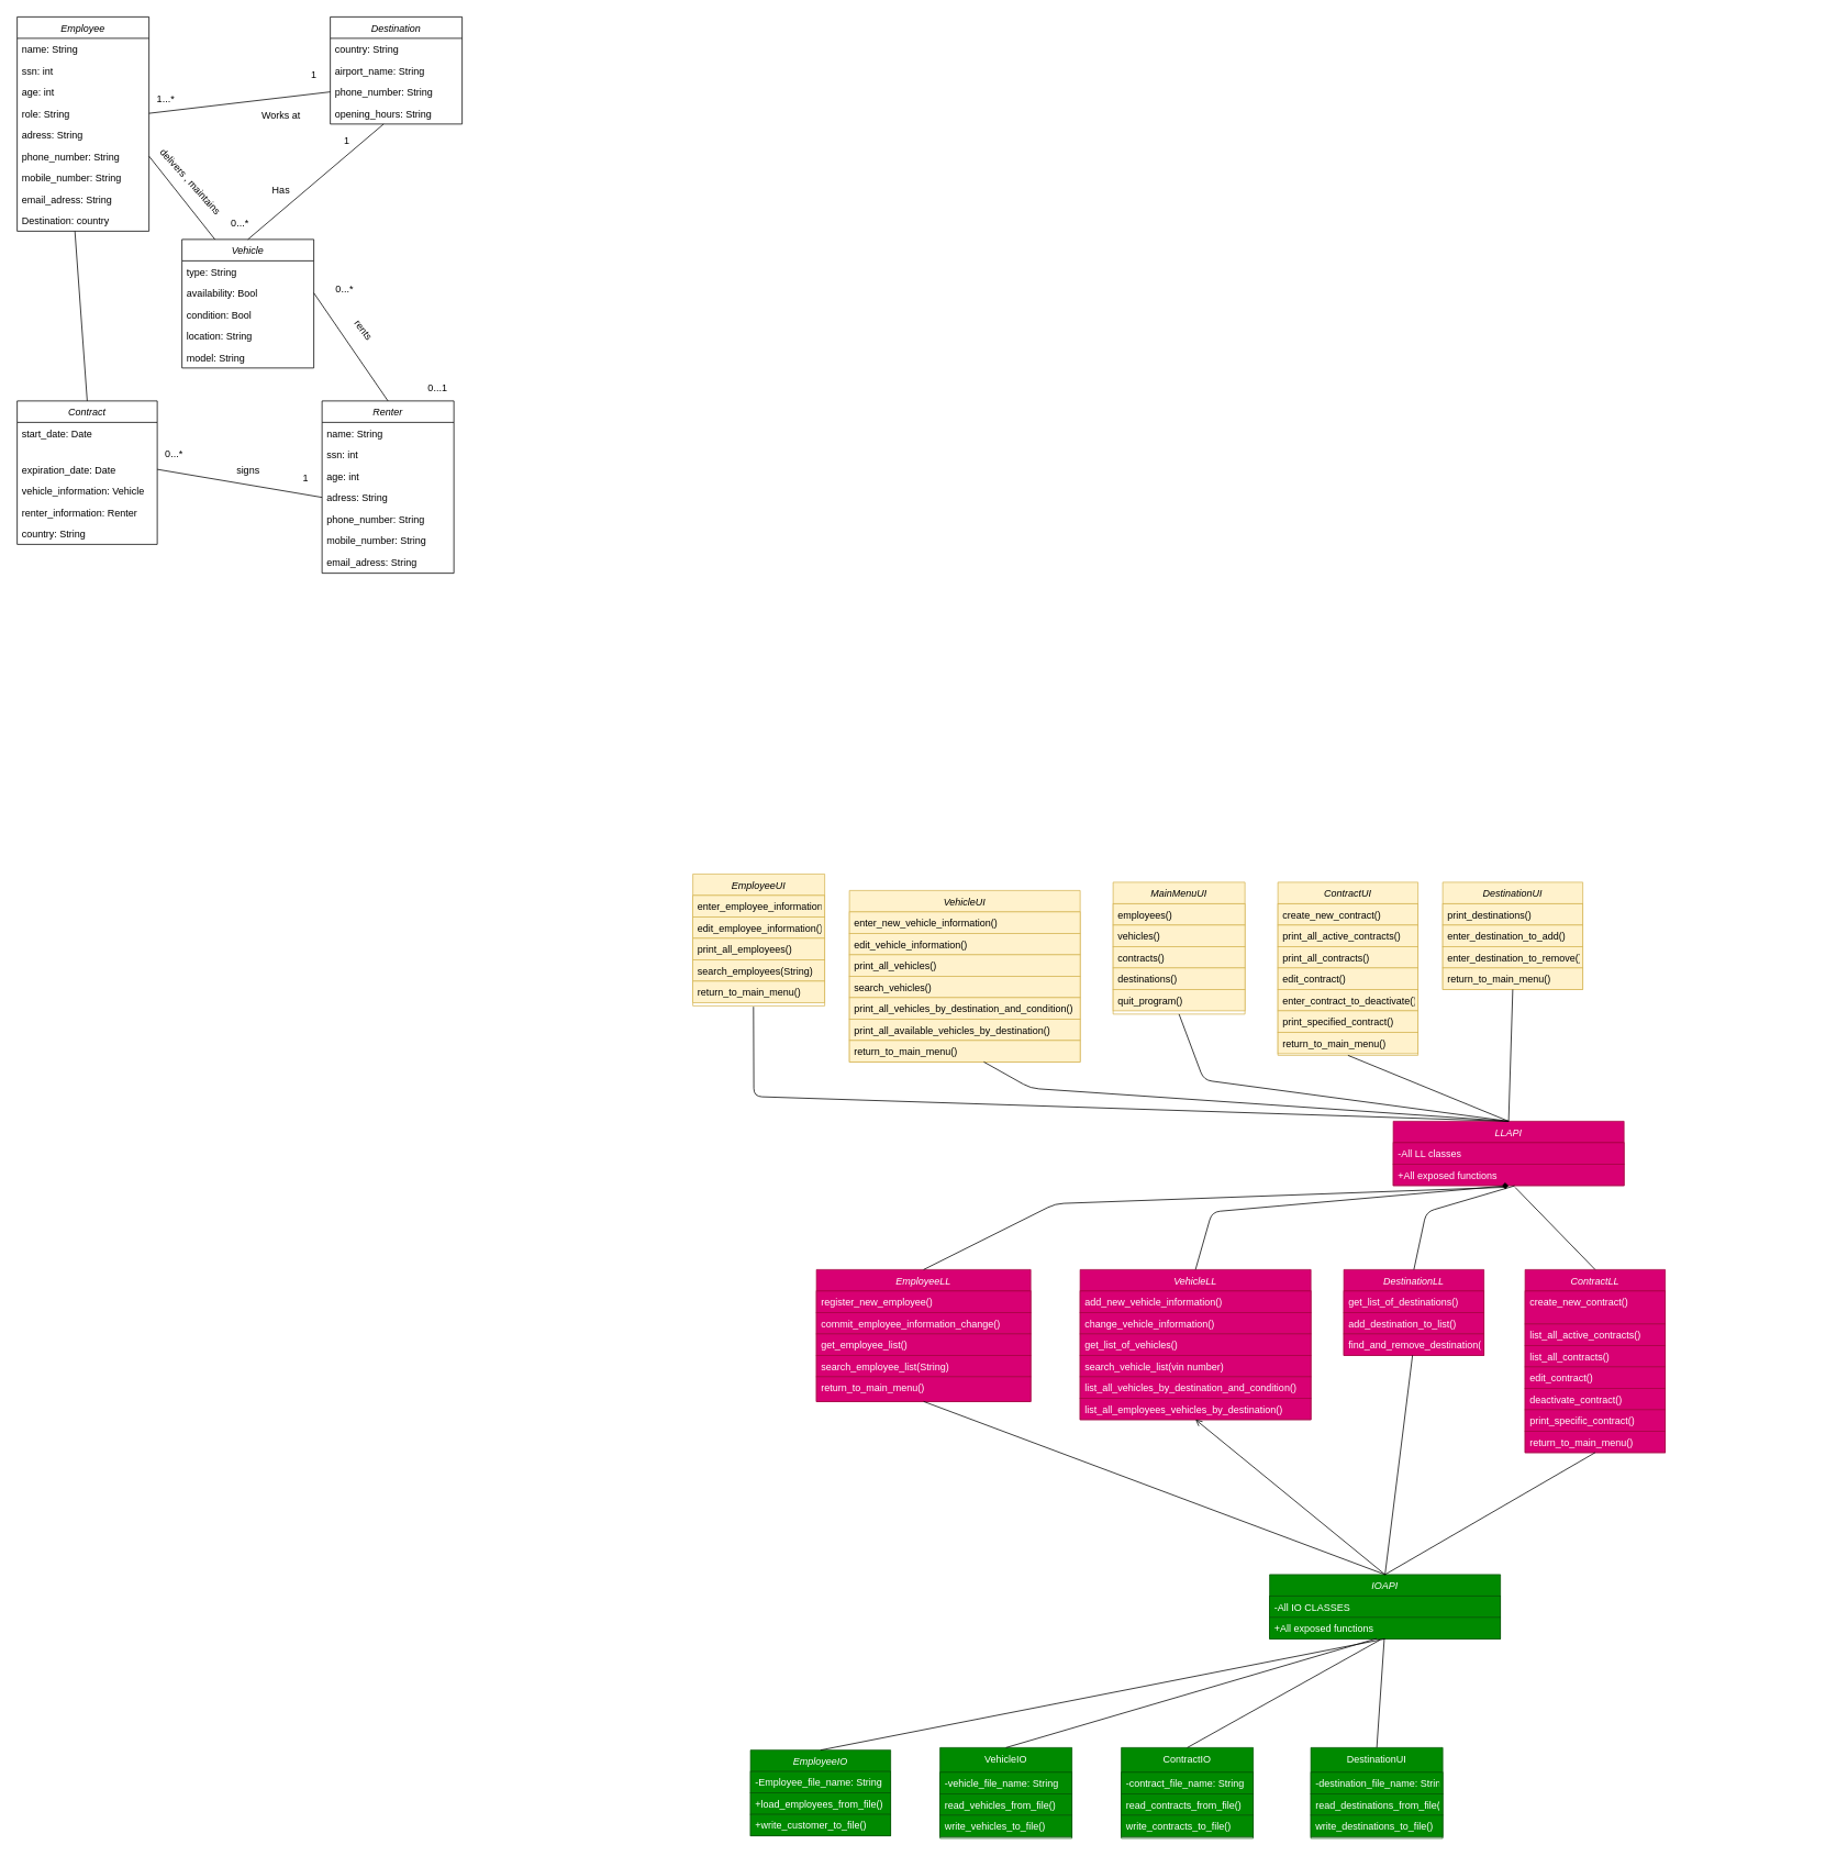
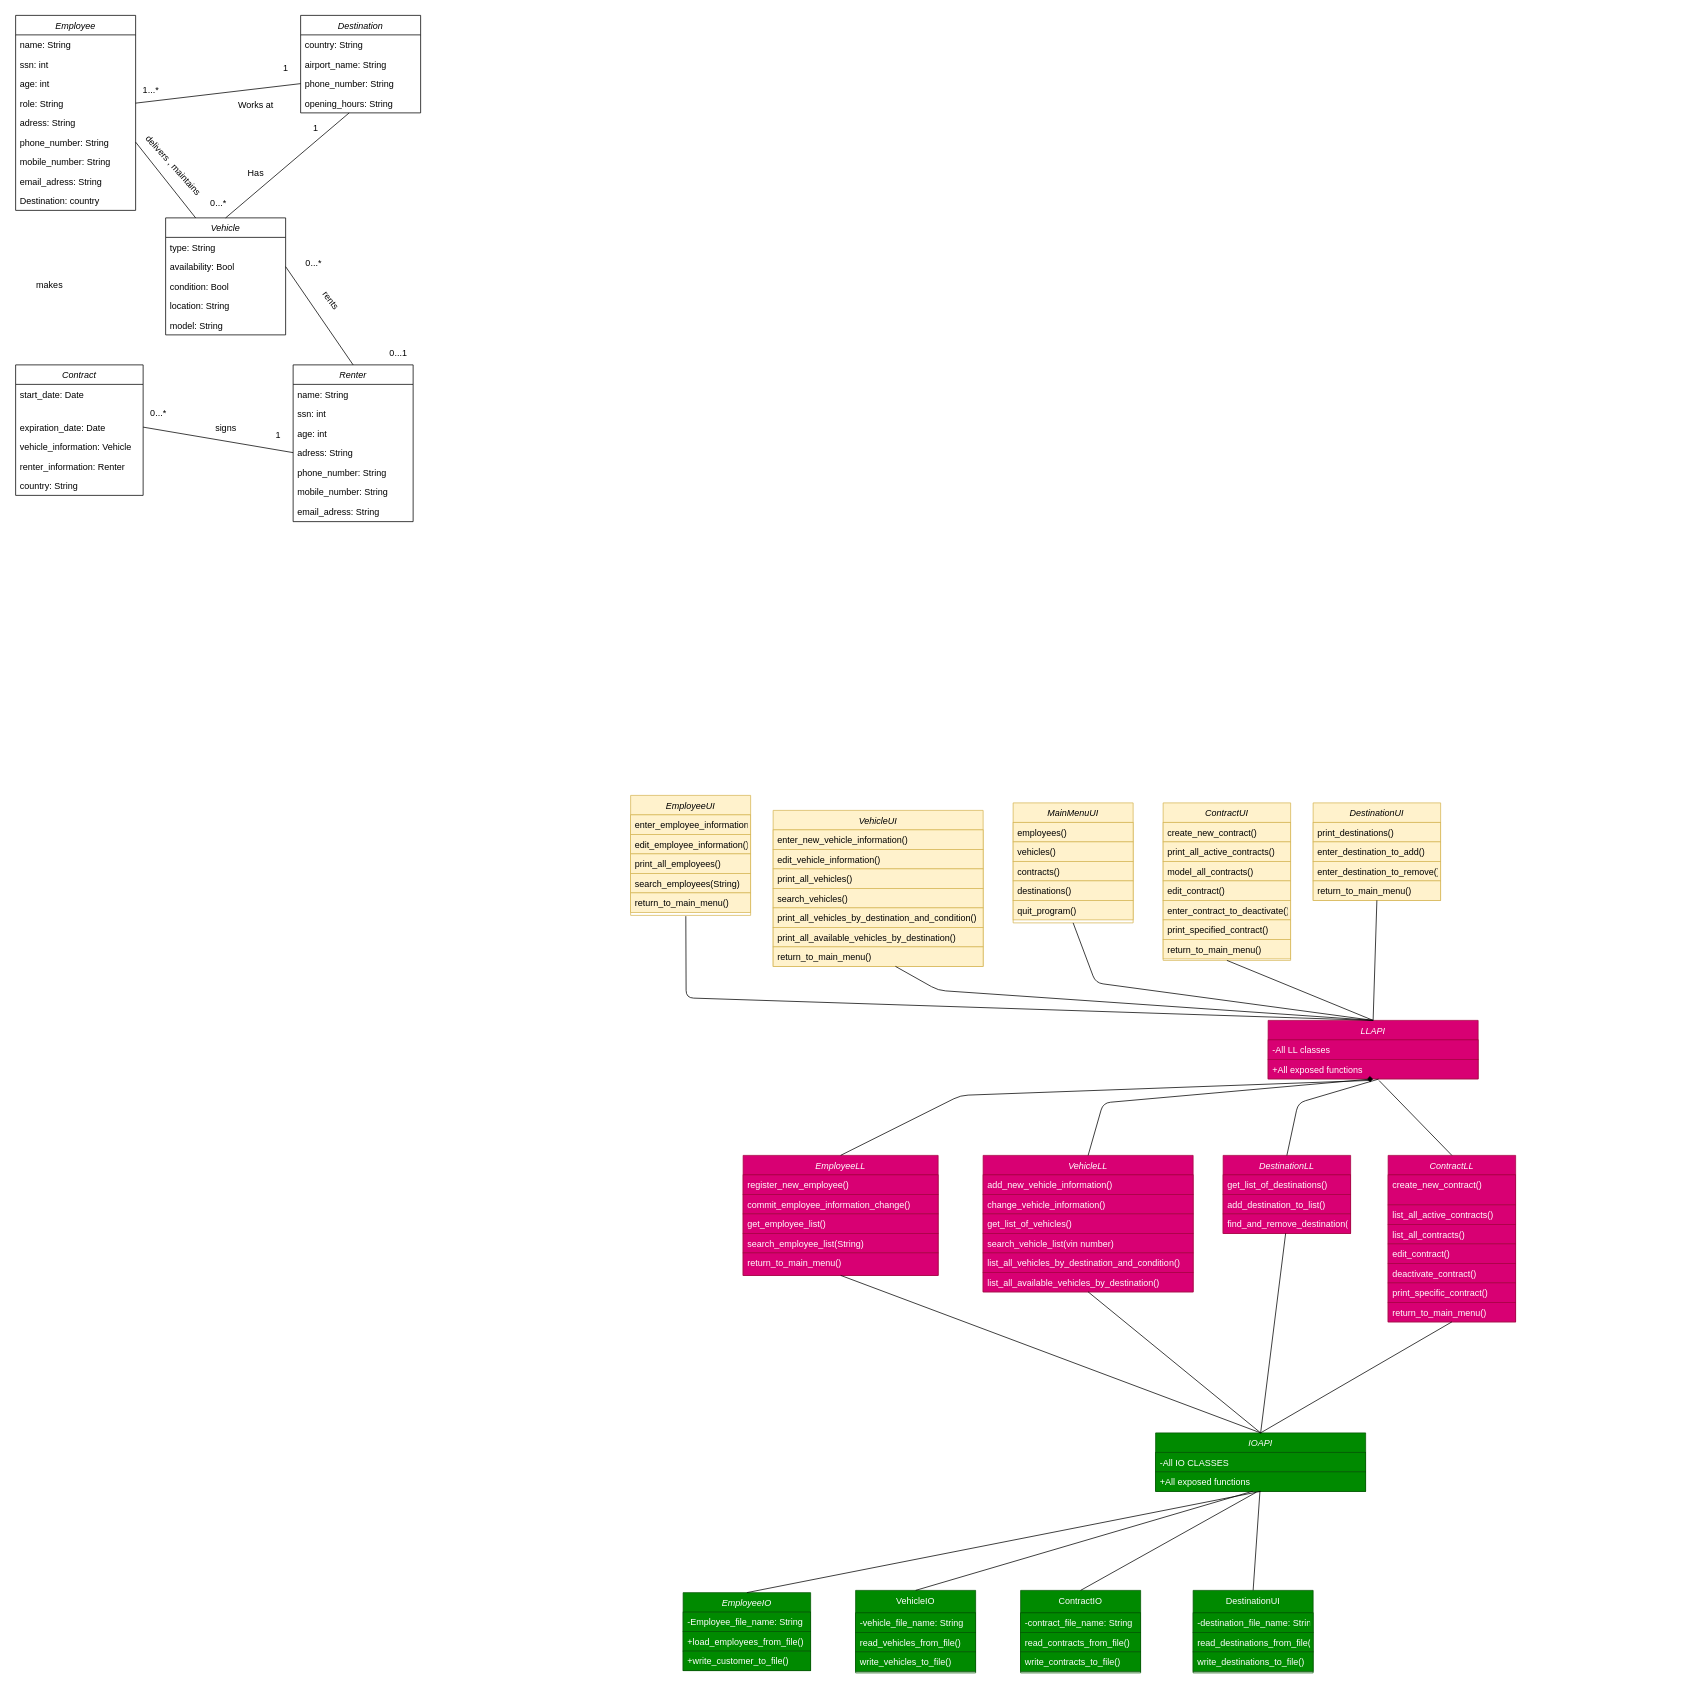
+ <mxCell id="145" value="makes" style="text;html=1;align=center;verticalAlign=middle;resizable=0;points=[];autosize=1;" vertex="1" parent="1"><mxGeometry x="40" y="370" width="50" height="20" as="geometry" /></mxCell>
- <mxCell id="139" value="" style="endArrow=none;html=1;entryX=0.5;entryY=0;entryDx=0;entryDy=0;exitX=0.438;exitY=1;exitDx=0;exitDy=0;exitPerimeter=0;" edge="1" parent="1" source="81" target="87"><mxGeometry width="50" height="50" relative="1" as="geometry"><mxPoint x="240" y="300" as="sourcePoint" /><mxPoint x="20" y="310" as="targetPoint" /></mxGeometry></mxCell>
- <mxCell id="17" value="print_all_contracts()" style="text;align=left;verticalAlign=top;spacingLeft=4;spacingRight=4;overflow=hidden;rotatable=0;points=[[0,0.5],[1,0.5]];portConstraint=eastwest;fillColor=#fff2cc;strokeColor=#d6b656;" parent="14" vertex="1"><mxGeometry y="78" width="170" height="26" as="geometry" /></mxCell>
+ <mxCell id="17" value="model_all_contracts()" style="text;align=left;verticalAlign=top;spacingLeft=4;spacingRight=4;overflow=hidden;rotatable=0;points=[[0,0.5],[1,0.5]];portConstraint=eastwest;fillColor=#fff2cc;strokeColor=#d6b656;" parent="14" vertex="1"><mxGeometry y="78" width="170" height="26" as="geometry" /></mxCell>
- <mxCell id="63" value="list_all_employees_vehicles_by_destination()" style="text;align=left;verticalAlign=top;spacingLeft=4;spacingRight=4;overflow=hidden;rotatable=0;points=[[0,0.5],[1,0.5]];portConstraint=eastwest;fillColor=#d80073;strokeColor=#A50040;fontColor=#ffffff;" parent="57" vertex="1"><mxGeometry y="156" width="280" height="26" as="geometry" /></mxCell>
+ <mxCell id="63" value="list_all_available_vehicles_by_destination()" style="text;align=left;verticalAlign=top;spacingLeft=4;spacingRight=4;overflow=hidden;rotatable=0;points=[[0,0.5],[1,0.5]];portConstraint=eastwest;fillColor=#d80073;strokeColor=#A50040;fontColor=#ffffff;" parent="57" vertex="1"><mxGeometry y="156" width="280" height="26" as="geometry" /></mxCell>
- <mxCell id="128" value="" style="endArrow=open;html=1;entryX=0.5;entryY=1;entryDx=0;entryDy=0;exitX=0.5;exitY=0;exitDx=0;exitDy=0;" edge="1" parent="1" source="124" target="57"><mxGeometry width="50" height="50" relative="1" as="geometry"><mxPoint x="1370" y="1850" as="sourcePoint" /><mxPoint x="1420" y="1800" as="targetPoint" /></mxGeometry></mxCell>
+ <mxCell id="128" value="" style="endArrow=none;html=1;entryX=0.5;entryY=1;entryDx=0;entryDy=0;exitX=0.5;exitY=0;exitDx=0;exitDy=0;" edge="1" parent="1" source="124" target="57"><mxGeometry width="50" height="50" relative="1" as="geometry"><mxPoint x="1370" y="1850" as="sourcePoint" /><mxPoint x="1420" y="1800" as="targetPoint" /></mxGeometry></mxCell>
